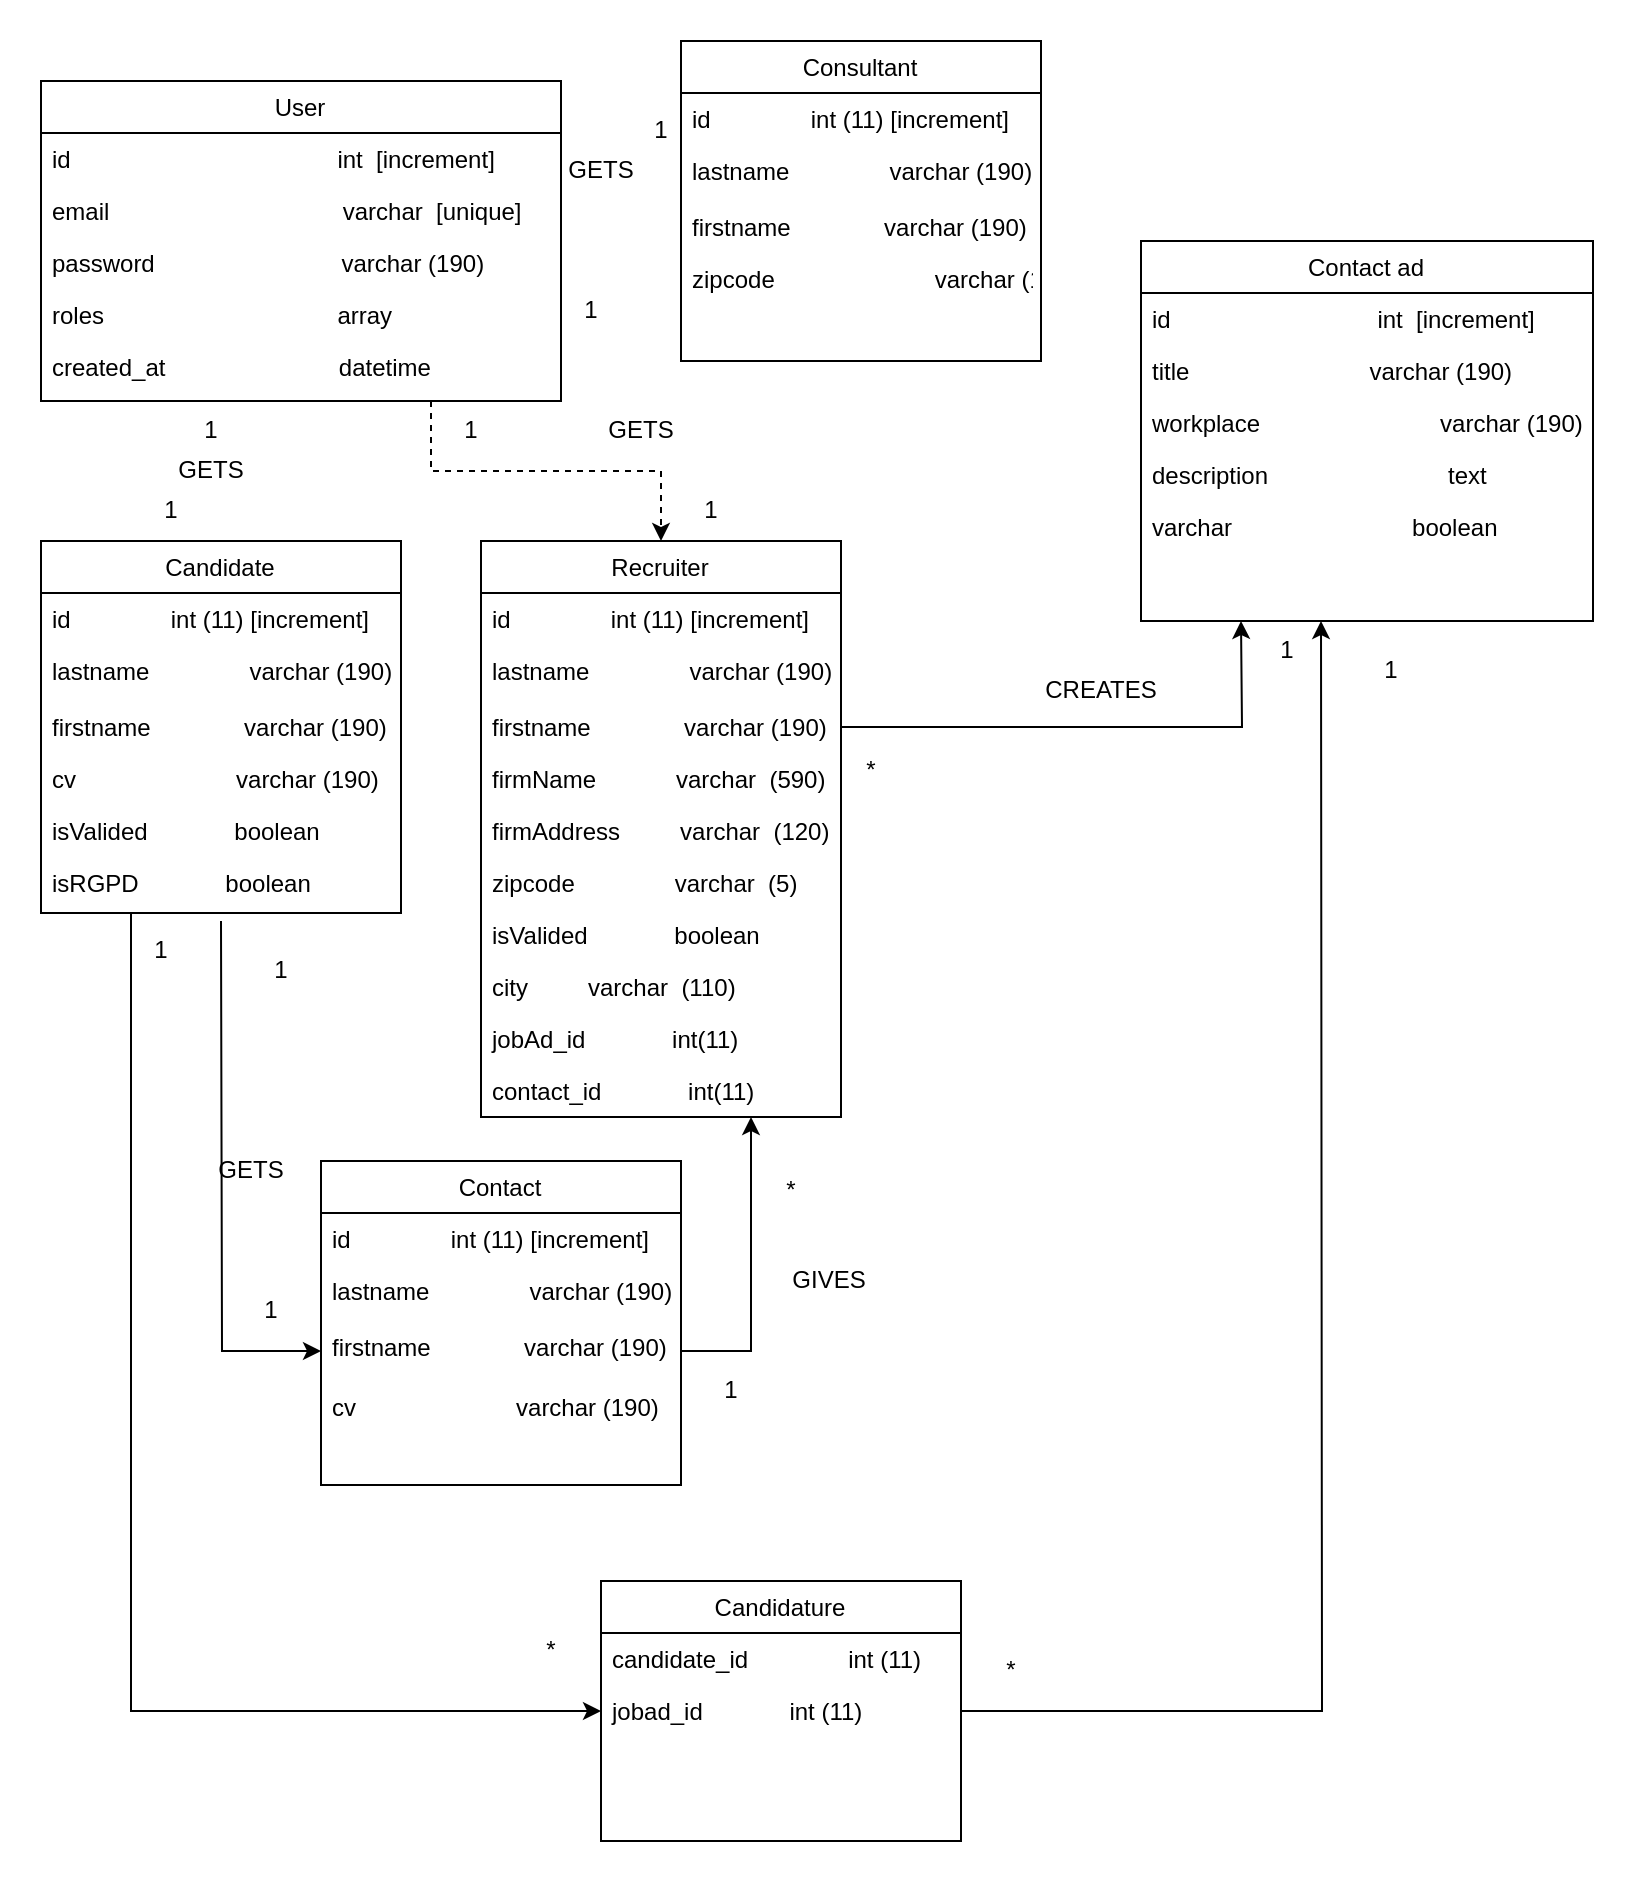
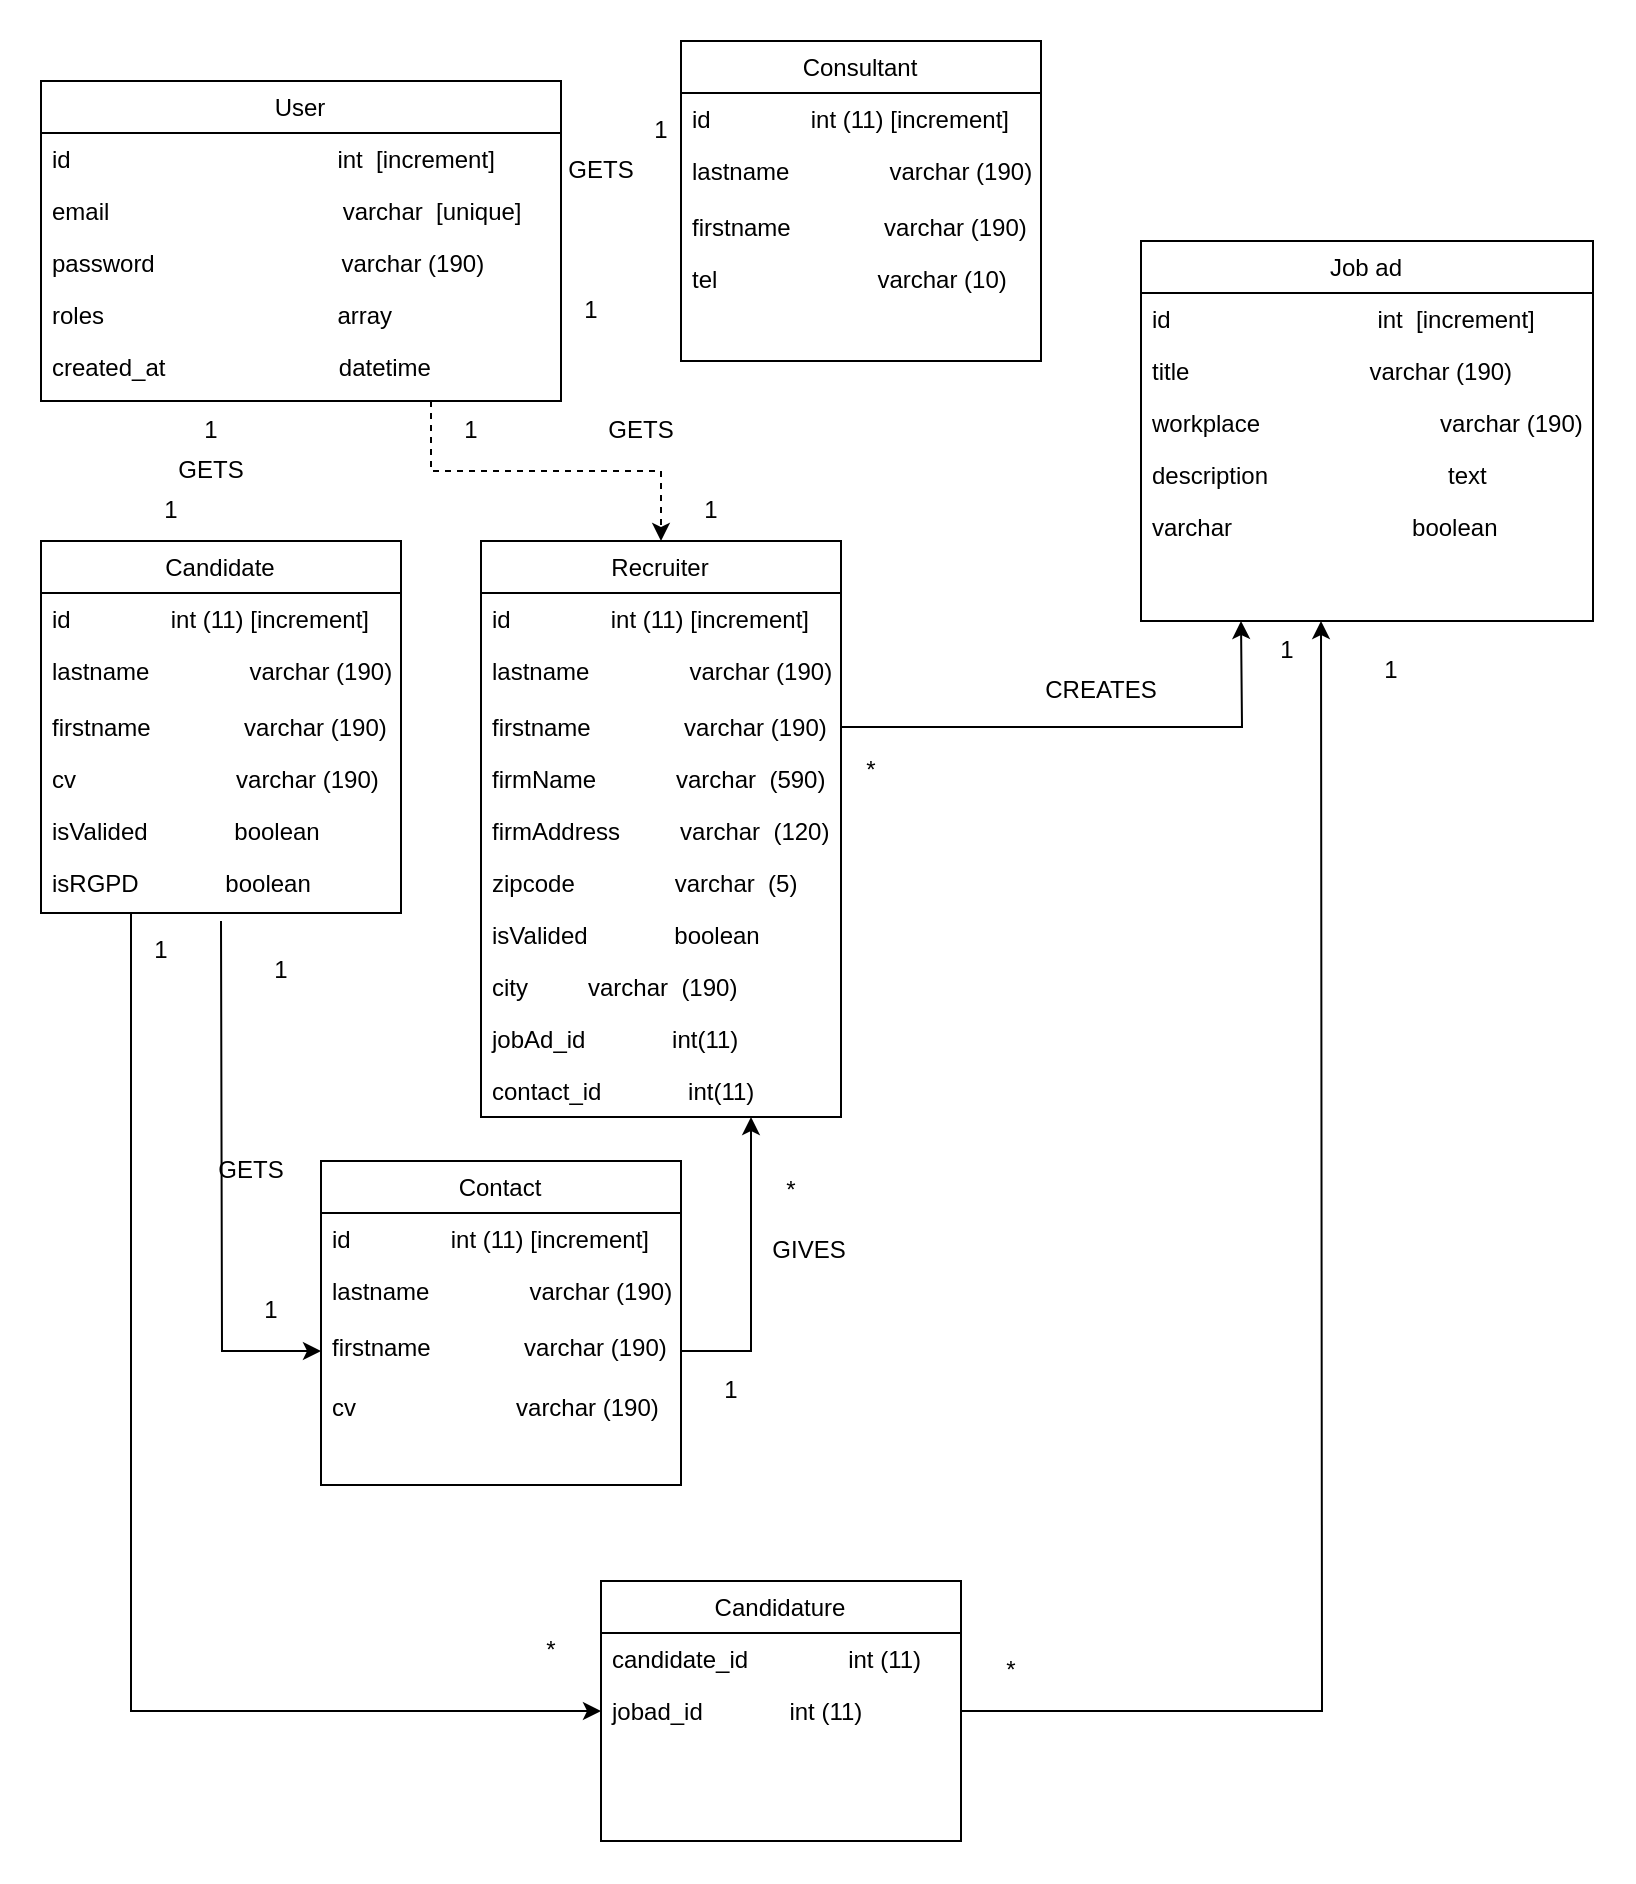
- <mxCell id="9" value="Contact ad" style="swimlane;fontStyle=0;align=center;verticalAlign=top;childLayout=stackLayout;horizontal=1;startSize=26;horizontalStack=0;resizeParent=1;resizeLast=0;collapsible=1;marginBottom=0;rounded=0;shadow=0;strokeWidth=1;" parent="1" vertex="1"><mxGeometry x="570" y="120" width="226" height="190" as="geometry"><mxRectangle x="340" y="380" width="170" height="26" as="alternateBounds" /></mxGeometry></mxCell>
+ <mxCell id="9" value="Job ad" style="swimlane;fontStyle=0;align=center;verticalAlign=top;childLayout=stackLayout;horizontal=1;startSize=26;horizontalStack=0;resizeParent=1;resizeLast=0;collapsible=1;marginBottom=0;rounded=0;shadow=0;strokeWidth=1;" parent="1" vertex="1"><mxGeometry x="570" y="120" width="226" height="190" as="geometry"><mxRectangle x="340" y="380" width="170" height="26" as="alternateBounds" /></mxGeometry></mxCell>
- <mxCell id="69" value="zipcode                        varchar (10)" style="text;align=left;verticalAlign=top;spacingLeft=4;spacingRight=4;overflow=hidden;rotatable=0;points=[[0,0.5],[1,0.5]];portConstraint=eastwest;" vertex="1" parent="65"><mxGeometry y="106" width="180" height="26" as="geometry" /></mxCell>
+ <mxCell id="69" value="tel                        varchar (10)" style="text;align=left;verticalAlign=top;spacingLeft=4;spacingRight=4;overflow=hidden;rotatable=0;points=[[0,0.5],[1,0.5]];portConstraint=eastwest;" vertex="1" parent="65"><mxGeometry y="106" width="180" height="26" as="geometry" /></mxCell>
- <mxCell id="32" value="city         varchar  (110)" style="text;align=left;verticalAlign=top;spacingLeft=4;spacingRight=4;overflow=hidden;rotatable=0;points=[[0,0.5],[1,0.5]];portConstraint=eastwest;" parent="24" vertex="1"><mxGeometry y="210" width="180" height="26" as="geometry" /></mxCell>
+ <mxCell id="32" value="city         varchar  (190)" style="text;align=left;verticalAlign=top;spacingLeft=4;spacingRight=4;overflow=hidden;rotatable=0;points=[[0,0.5],[1,0.5]];portConstraint=eastwest;" parent="24" vertex="1"><mxGeometry y="210" width="180" height="26" as="geometry" /></mxCell>
- <mxCell id="60" value="GIVES" style="text;html=1;resizable=0;autosize=1;align=center;verticalAlign=middle;points=[];fillColor=none;strokeColor=none;rounded=0;" parent="1" vertex="1"><mxGeometry x="384" y="625" width="60" height="30" as="geometry" /></mxCell>
+ <mxCell id="60" value="GIVES" style="text;html=1;resizable=0;autosize=1;align=center;verticalAlign=middle;points=[];fillColor=none;strokeColor=none;rounded=0;" parent="1" vertex="1"><mxGeometry x="374" y="610" width="60" height="30" as="geometry" /></mxCell>
